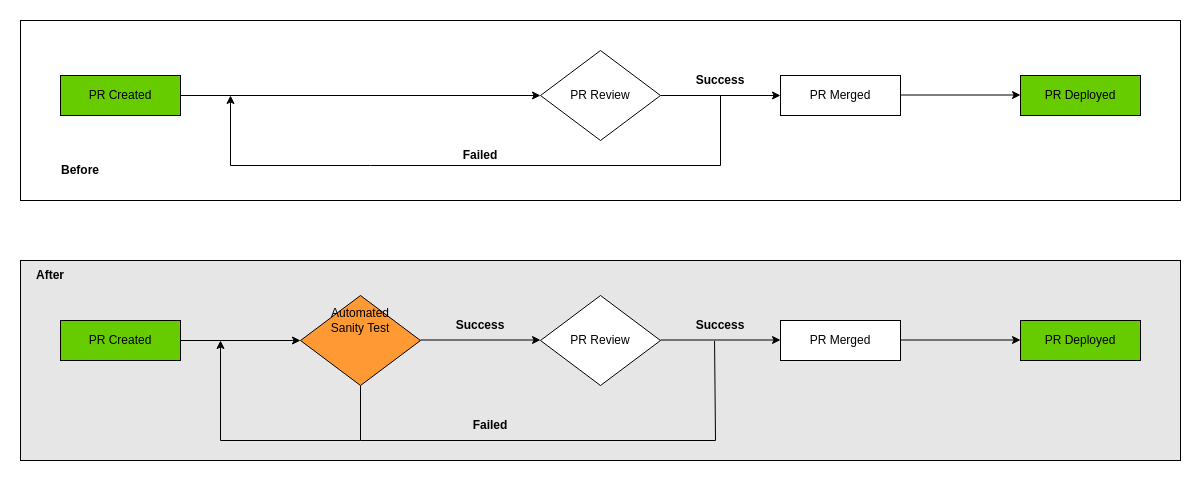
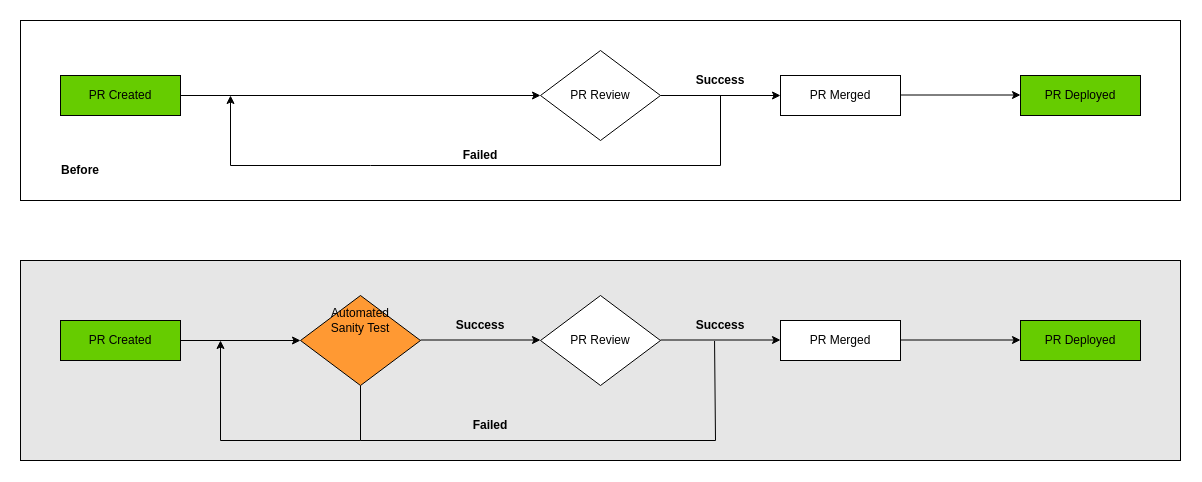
- <mxCell id="32" value="After" style="text;html=1;align=center;verticalAlign=middle;whiteSpace=wrap;rounded=0;fontStyle=1" vertex="1" parent="1"><mxGeometry x="20" y="260" width="60" height="30" as="geometry" /></mxCell>
